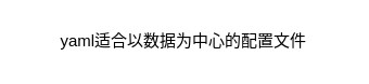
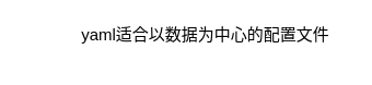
- <mxCell id="2" value="yaml适合以数据为中心的配置文件" style="text;html=1;strokeColor=none;fillColor=none;align=center;verticalAlign=middle;whiteSpace=wrap;rounded=0;" vertex="1" parent="1"><mxGeometry x="20" y="20" width="230" height="20" as="geometry" /></mxCell>
+ <mxCell id="2" value="yaml适合以数据为中心的配置文件" style="text;html=1;strokeColor=none;fillColor=none;align=center;verticalAlign=middle;whiteSpace=wrap;rounded=0;" vertex="1" parent="1"><mxGeometry x="35" y="15" width="230" height="20" as="geometry" /></mxCell>
